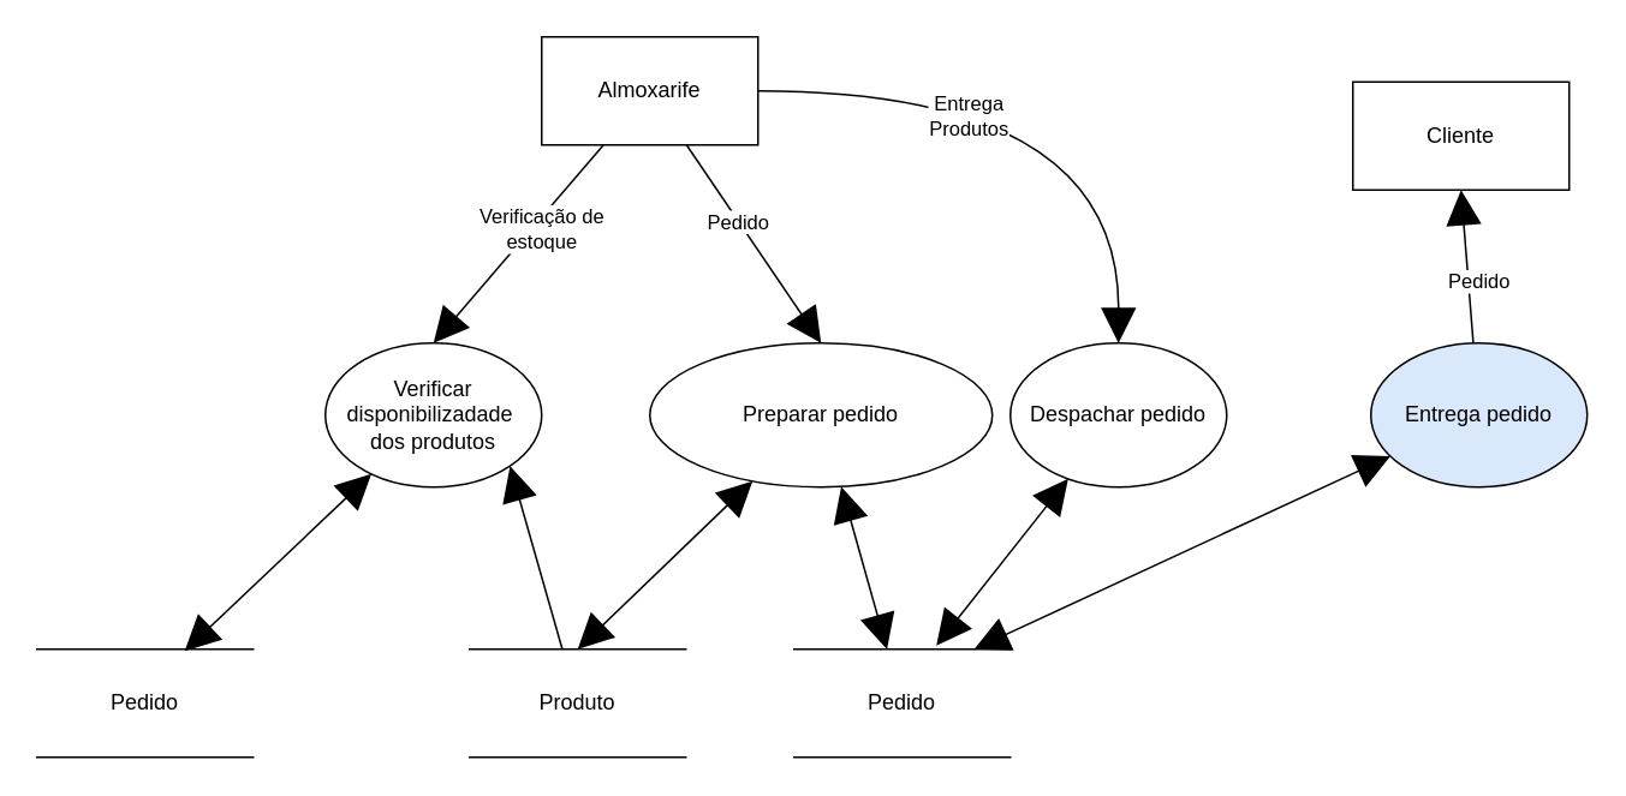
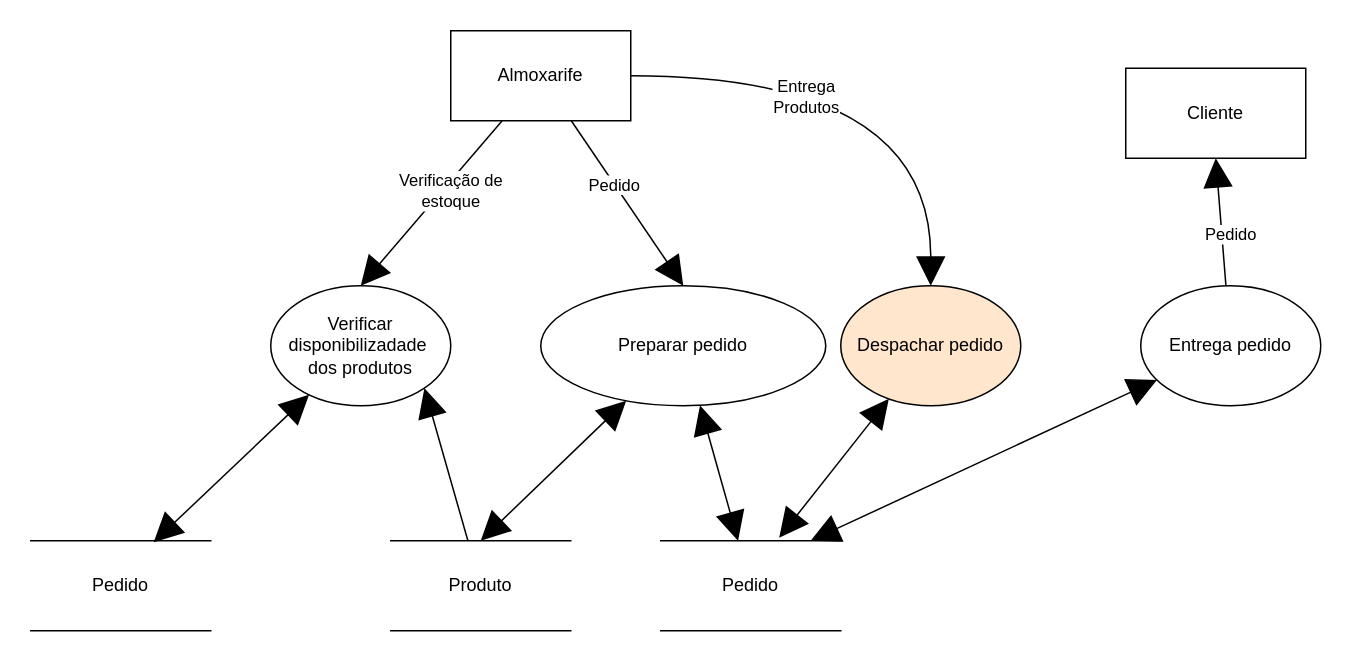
- <mxCell id="19" value="Despachar pedido" style="ellipse;whiteSpace=wrap;html=1;" vertex="1" parent="1"><mxGeometry x="560" y="190" width="120" height="80" as="geometry" /></mxCell>
+ <mxCell id="19" value="Despachar pedido" style="ellipse;whiteSpace=wrap;html=1;fillColor=#ffe6cc;" vertex="1" parent="1"><mxGeometry x="560" y="190" width="120" height="80" as="geometry" /></mxCell>
- <mxCell id="23" value="Entrega pedido" style="ellipse;whiteSpace=wrap;html=1;fillColor=#dae8fc;" vertex="1" parent="1"><mxGeometry x="760" y="190" width="120" height="80" as="geometry" /></mxCell>
+ <mxCell id="23" value="Entrega pedido" style="ellipse;whiteSpace=wrap;html=1;" vertex="1" parent="1"><mxGeometry x="760" y="190" width="120" height="80" as="geometry" /></mxCell>
